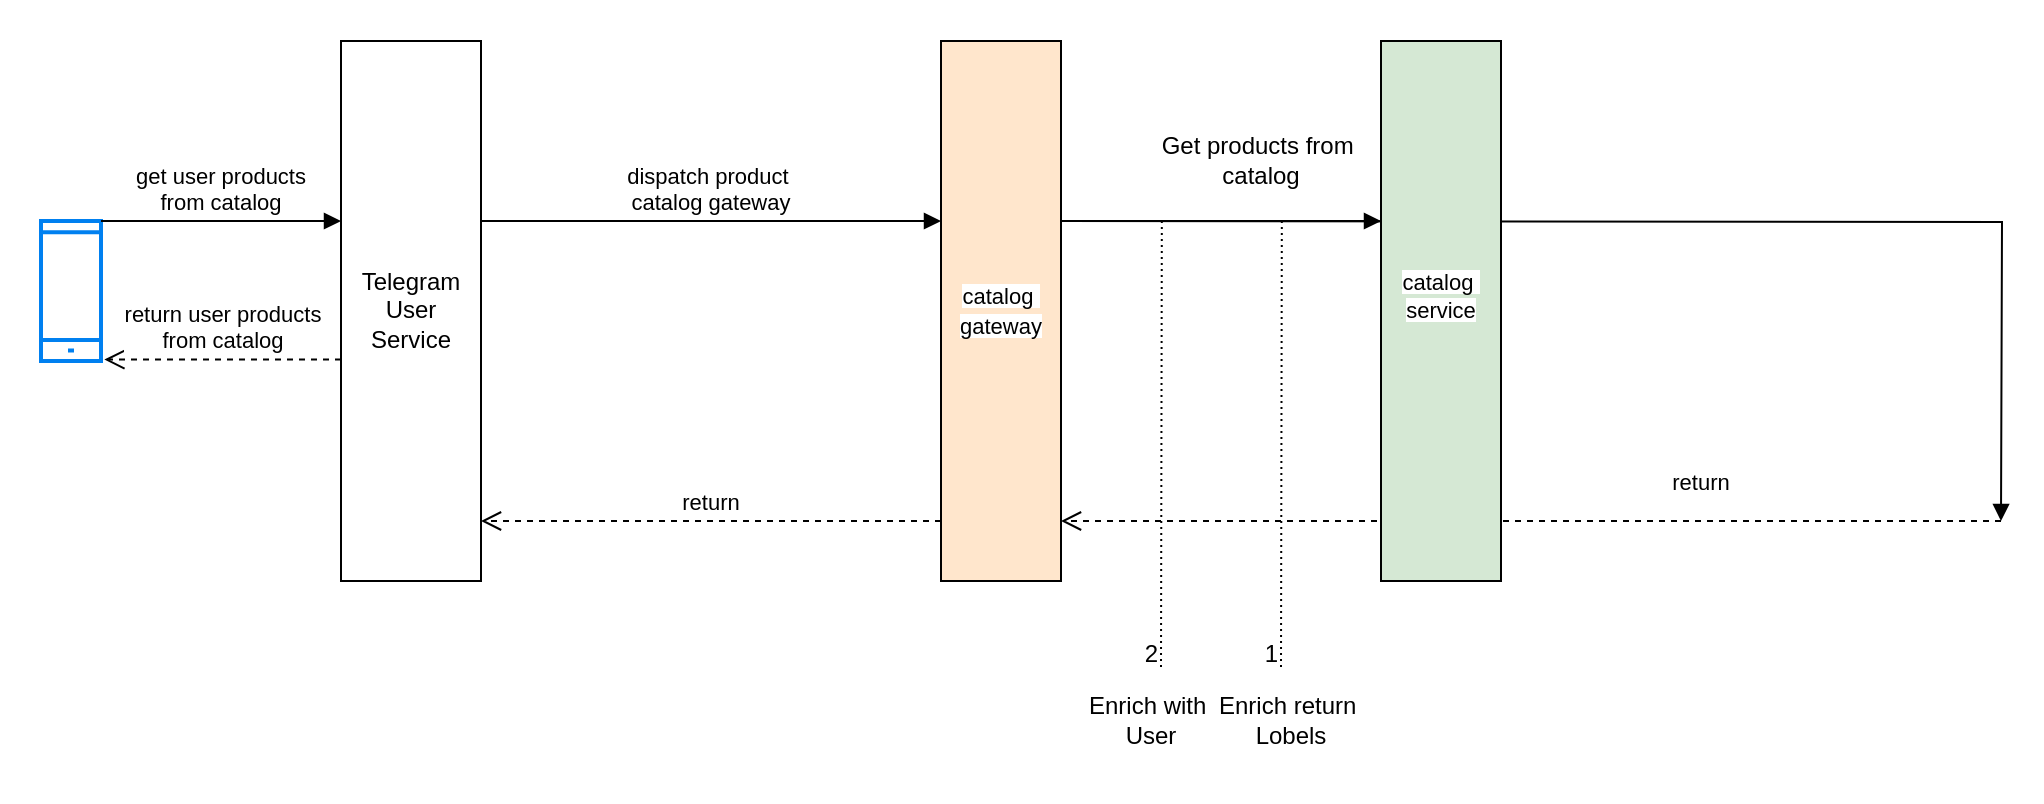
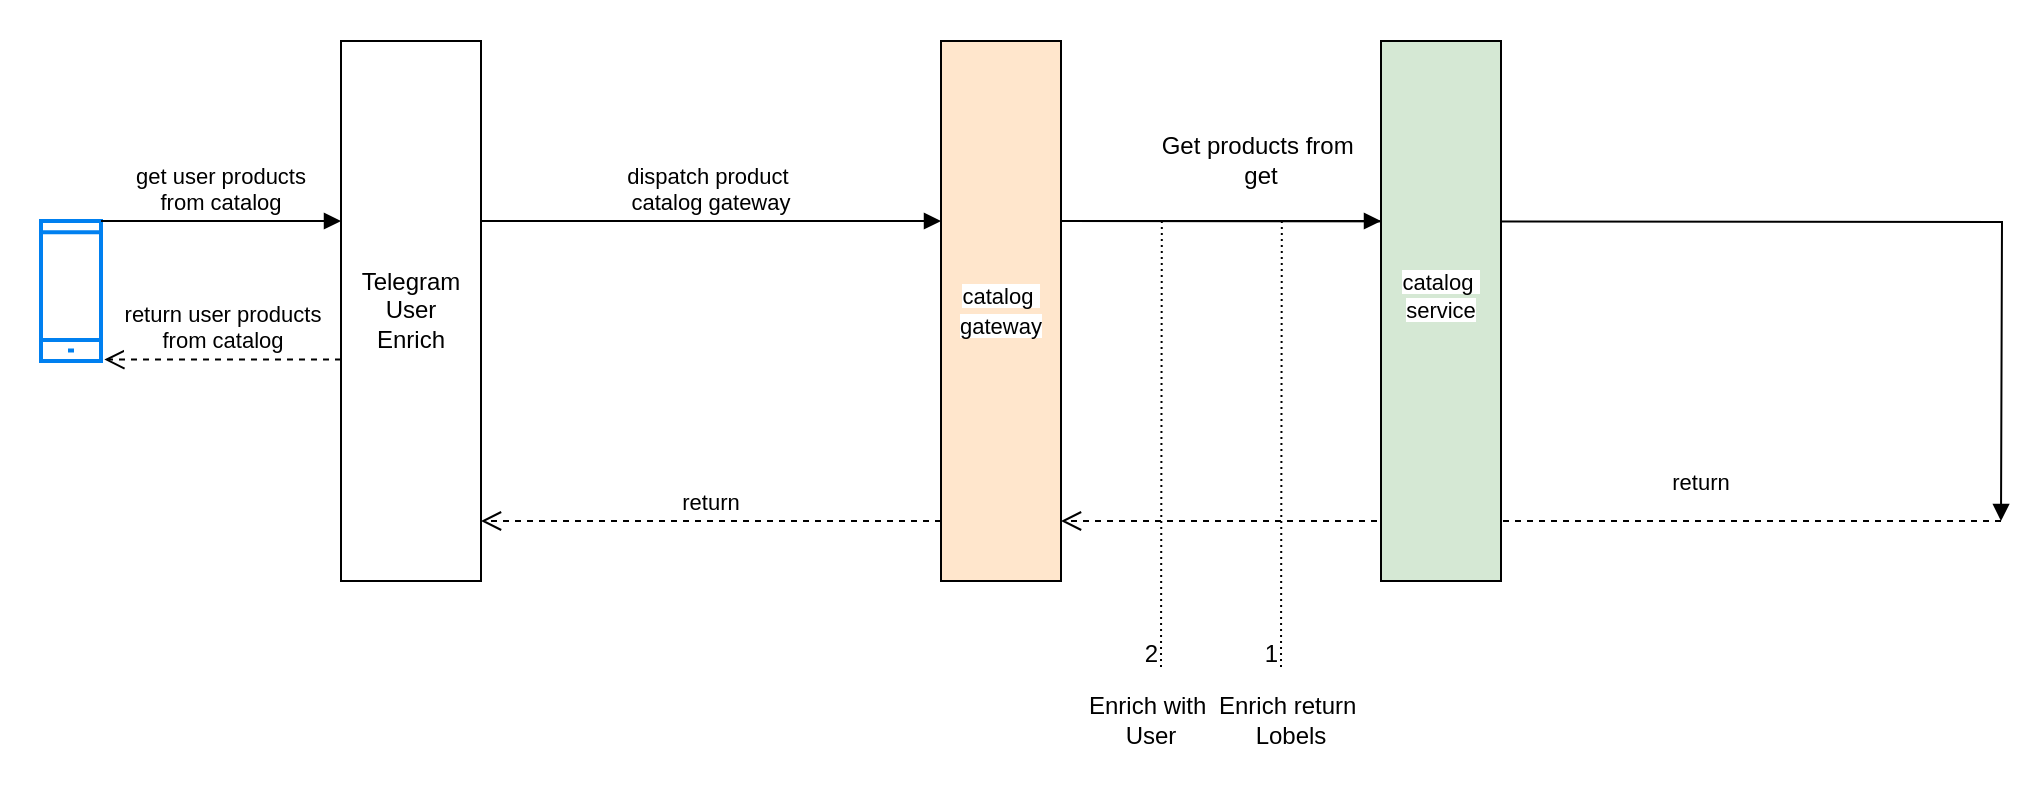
- <mxCell id="10" value="Get products from&amp;nbsp;&lt;div&gt;catalog&lt;/div&gt;" style="text;html=1;align=center;verticalAlign=middle;resizable=0;points=[];autosize=1;strokeColor=none;fillColor=none;" vertex="1" parent="1"><mxGeometry x="570" y="60" width="120" height="40" as="geometry" /></mxCell>
+ <mxCell id="10" value="Get products from&amp;nbsp;&lt;div&gt;get&lt;/div&gt;" style="text;html=1;align=center;verticalAlign=middle;resizable=0;points=[];autosize=1;strokeColor=none;fillColor=none;" vertex="1" parent="1"><mxGeometry x="570" y="60" width="120" height="40" as="geometry" /></mxCell>
- <mxCell id="3" value="Telegram&lt;div&gt;User&lt;/div&gt;&lt;div&gt;Service&lt;/div&gt;" style="html=1;points=[[0,0,0,0,5],[0,1,0,0,-5],[1,0,0,0,5],[1,1,0,0,-5]];perimeter=orthogonalPerimeter;outlineConnect=0;targetShapes=umlLifeline;portConstraint=eastwest;newEdgeStyle={&quot;curved&quot;:0,&quot;rounded&quot;:0};" vertex="1" parent="1"><mxGeometry x="170" y="20" width="70" height="270" as="geometry" /></mxCell>
+ <mxCell id="3" value="Telegram&lt;div&gt;User&lt;/div&gt;&lt;div&gt;Enrich&lt;/div&gt;" style="html=1;points=[[0,0,0,0,5],[0,1,0,0,-5],[1,0,0,0,5],[1,1,0,0,-5]];perimeter=orthogonalPerimeter;outlineConnect=0;targetShapes=umlLifeline;portConstraint=eastwest;newEdgeStyle={&quot;curved&quot;:0,&quot;rounded&quot;:0};" vertex="1" parent="1"><mxGeometry x="170" y="20" width="70" height="270" as="geometry" /></mxCell>
